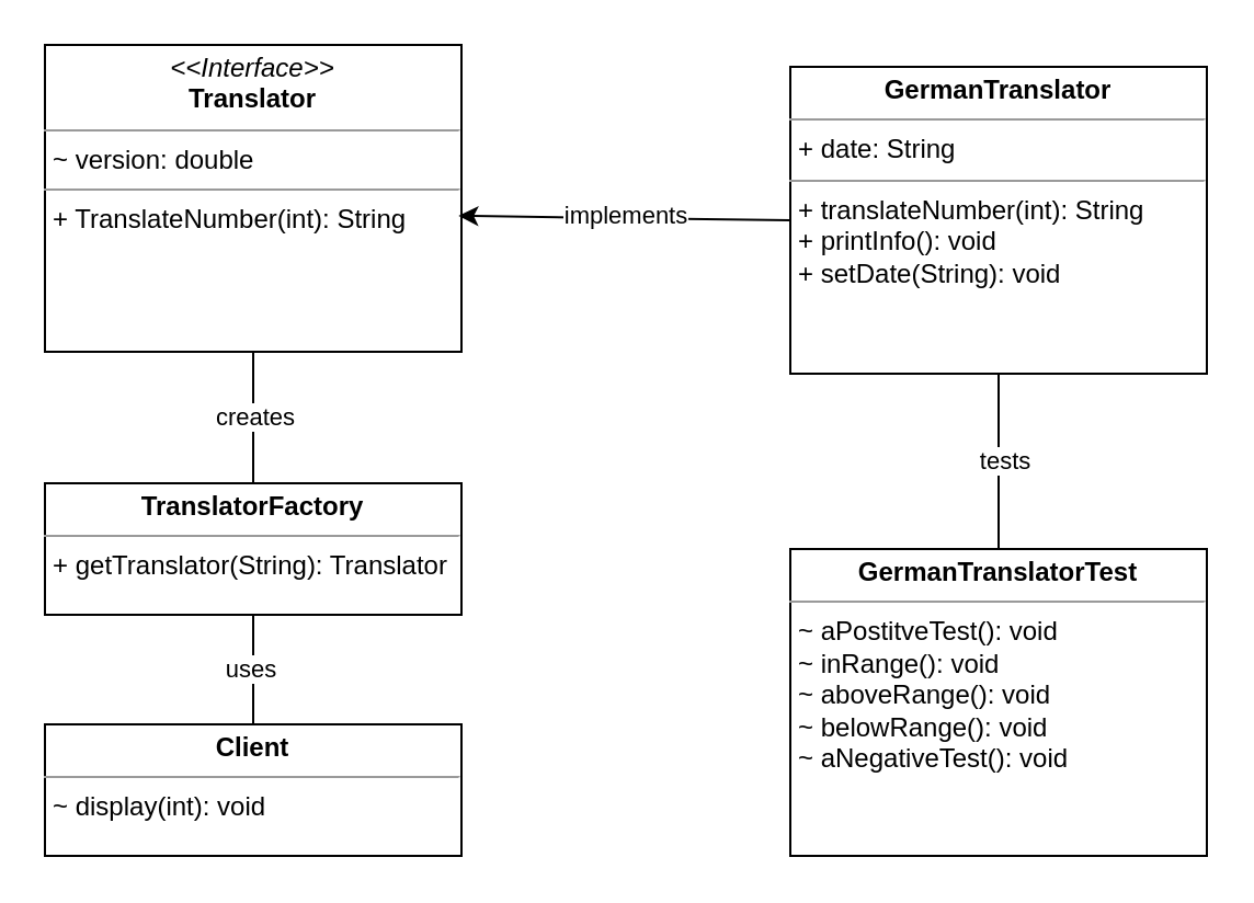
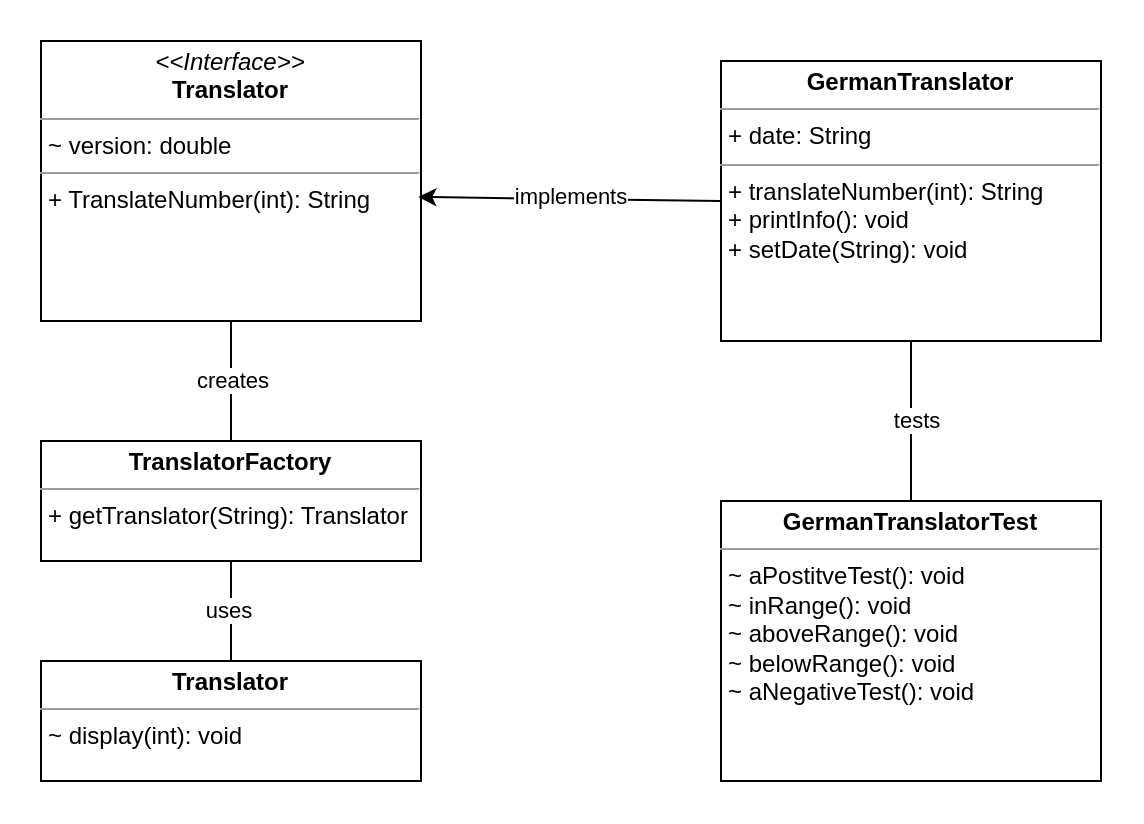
- <mxCell id="5" value="&lt;p style=&quot;margin:0px;margin-top:4px;text-align:center;&quot;&gt;&lt;b&gt;Client&lt;/b&gt;&lt;/p&gt;&lt;hr size=&quot;1&quot;&gt;&lt;p style=&quot;margin:0px;margin-left:4px;&quot;&gt;~ display(int): void&lt;/p&gt;" style="verticalAlign=top;align=left;overflow=fill;fontSize=12;fontFamily=Helvetica;html=1;rounded=0;shadow=0;comic=0;labelBackgroundColor=none;strokeWidth=1" parent="1" vertex="1"><mxGeometry x="20" y="330" width="190" height="60" as="geometry" /></mxCell>
+ <mxCell id="5" value="&lt;p style=&quot;margin:0px;margin-top:4px;text-align:center;&quot;&gt;&lt;b&gt;Translator&lt;/b&gt;&lt;/p&gt;&lt;hr size=&quot;1&quot;&gt;&lt;p style=&quot;margin:0px;margin-left:4px;&quot;&gt;~ display(int): void&lt;/p&gt;" style="verticalAlign=top;align=left;overflow=fill;fontSize=12;fontFamily=Helvetica;html=1;rounded=0;shadow=0;comic=0;labelBackgroundColor=none;strokeWidth=1" parent="1" vertex="1"><mxGeometry x="20" y="330" width="190" height="60" as="geometry" /></mxCell>
